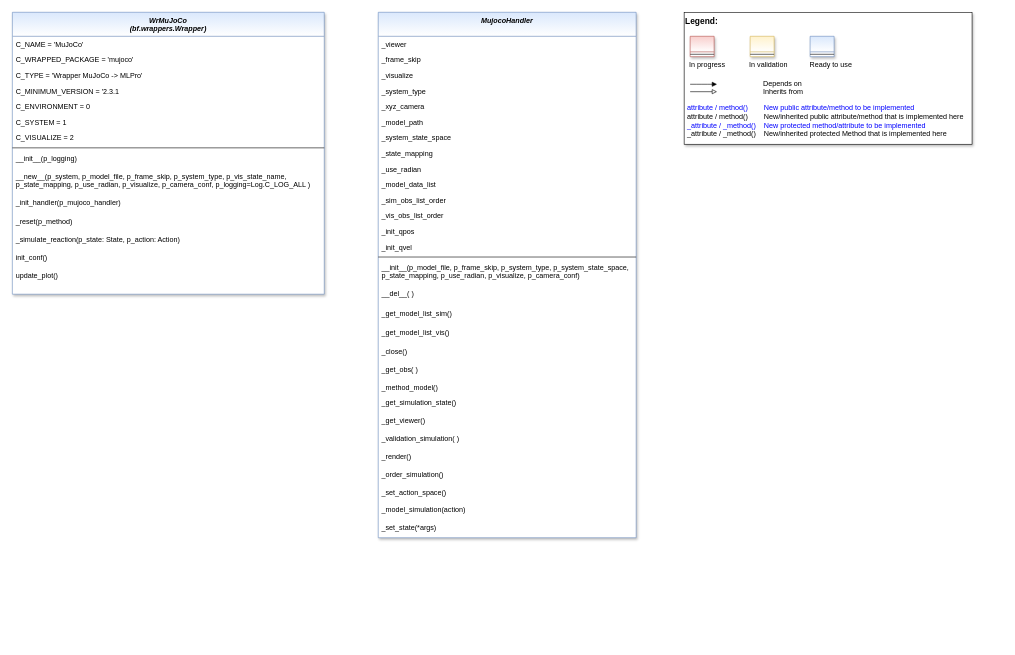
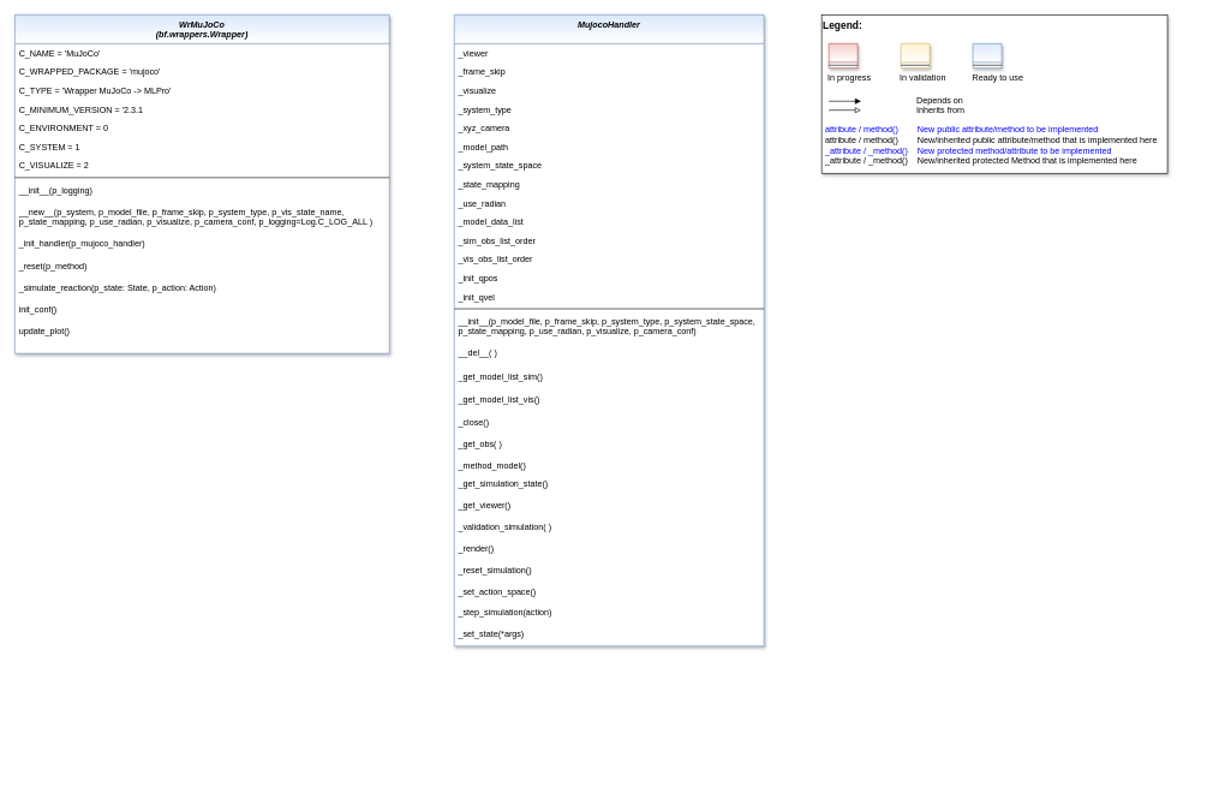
- <mxCell id="55" value="_order_simulation()" style="text;align=left;verticalAlign=top;spacingLeft=4;spacingRight=4;overflow=hidden;rotatable=0;points=[[0,0.5],[1,0.5]];portConstraint=eastwest;" vertex="1" parent="28"><mxGeometry y="758" width="430" height="30" as="geometry" /></mxCell>
+ <mxCell id="55" value="_reset_simulation()" style="text;align=left;verticalAlign=top;spacingLeft=4;spacingRight=4;overflow=hidden;rotatable=0;points=[[0,0.5],[1,0.5]];portConstraint=eastwest;" vertex="1" parent="28"><mxGeometry y="758" width="430" height="30" as="geometry" /></mxCell>
- <mxCell id="57" value="_model_simulation(action)" style="text;align=left;verticalAlign=top;spacingLeft=4;spacingRight=4;overflow=hidden;rotatable=0;points=[[0,0.5],[1,0.5]];portConstraint=eastwest;" vertex="1" parent="28"><mxGeometry y="816" width="430" height="30" as="geometry" /></mxCell>
+ <mxCell id="57" value="_step_simulation(action)" style="text;align=left;verticalAlign=top;spacingLeft=4;spacingRight=4;overflow=hidden;rotatable=0;points=[[0,0.5],[1,0.5]];portConstraint=eastwest;" vertex="1" parent="28"><mxGeometry y="816" width="430" height="30" as="geometry" /></mxCell>
